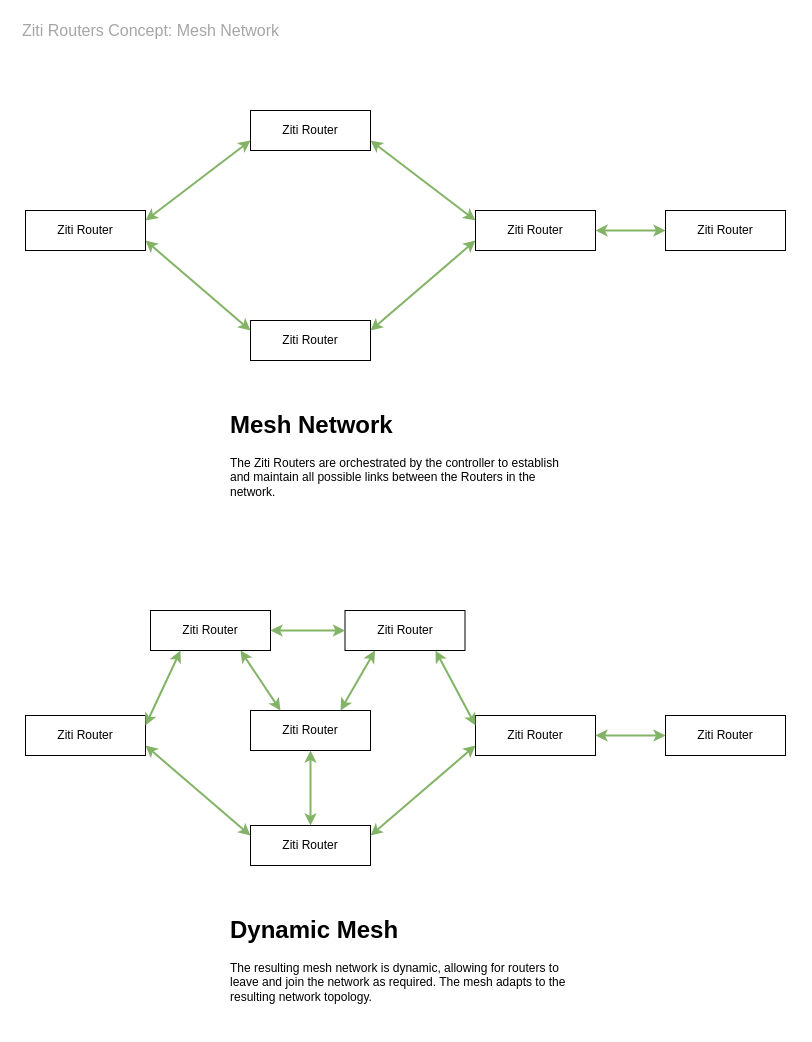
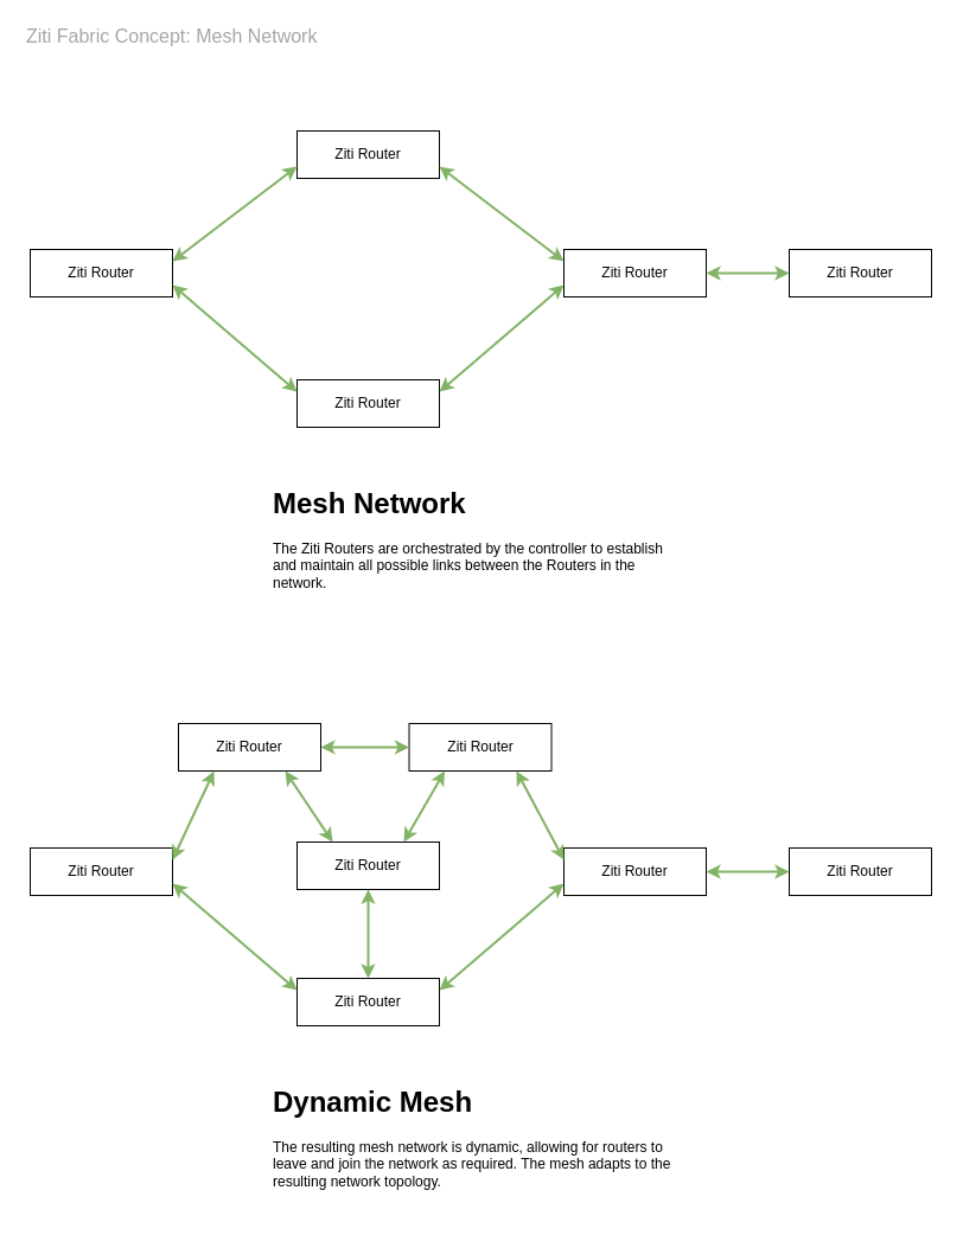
- <mxCell id="2" value="&lt;span style=&quot;font-size: 16px&quot;&gt;Ziti Routers Concept: Mesh Network&lt;br&gt;&lt;/span&gt;" style="text;html=1;strokeColor=none;fillColor=none;align=left;verticalAlign=middle;whiteSpace=wrap;rounded=0;fontColor=#A6A6A6;" vertex="1" parent="1"><mxGeometry x="20" y="20" width="770" height="20" as="geometry" /></mxCell>
+ <mxCell id="2" value="&lt;span style=&quot;font-size: 16px&quot;&gt;Ziti Fabric Concept: Mesh Network&lt;br&gt;&lt;/span&gt;" style="text;html=1;strokeColor=none;fillColor=none;align=left;verticalAlign=middle;whiteSpace=wrap;rounded=0;fontColor=#A6A6A6;" vertex="1" parent="1"><mxGeometry x="20" y="20" width="770" height="20" as="geometry" /></mxCell>
